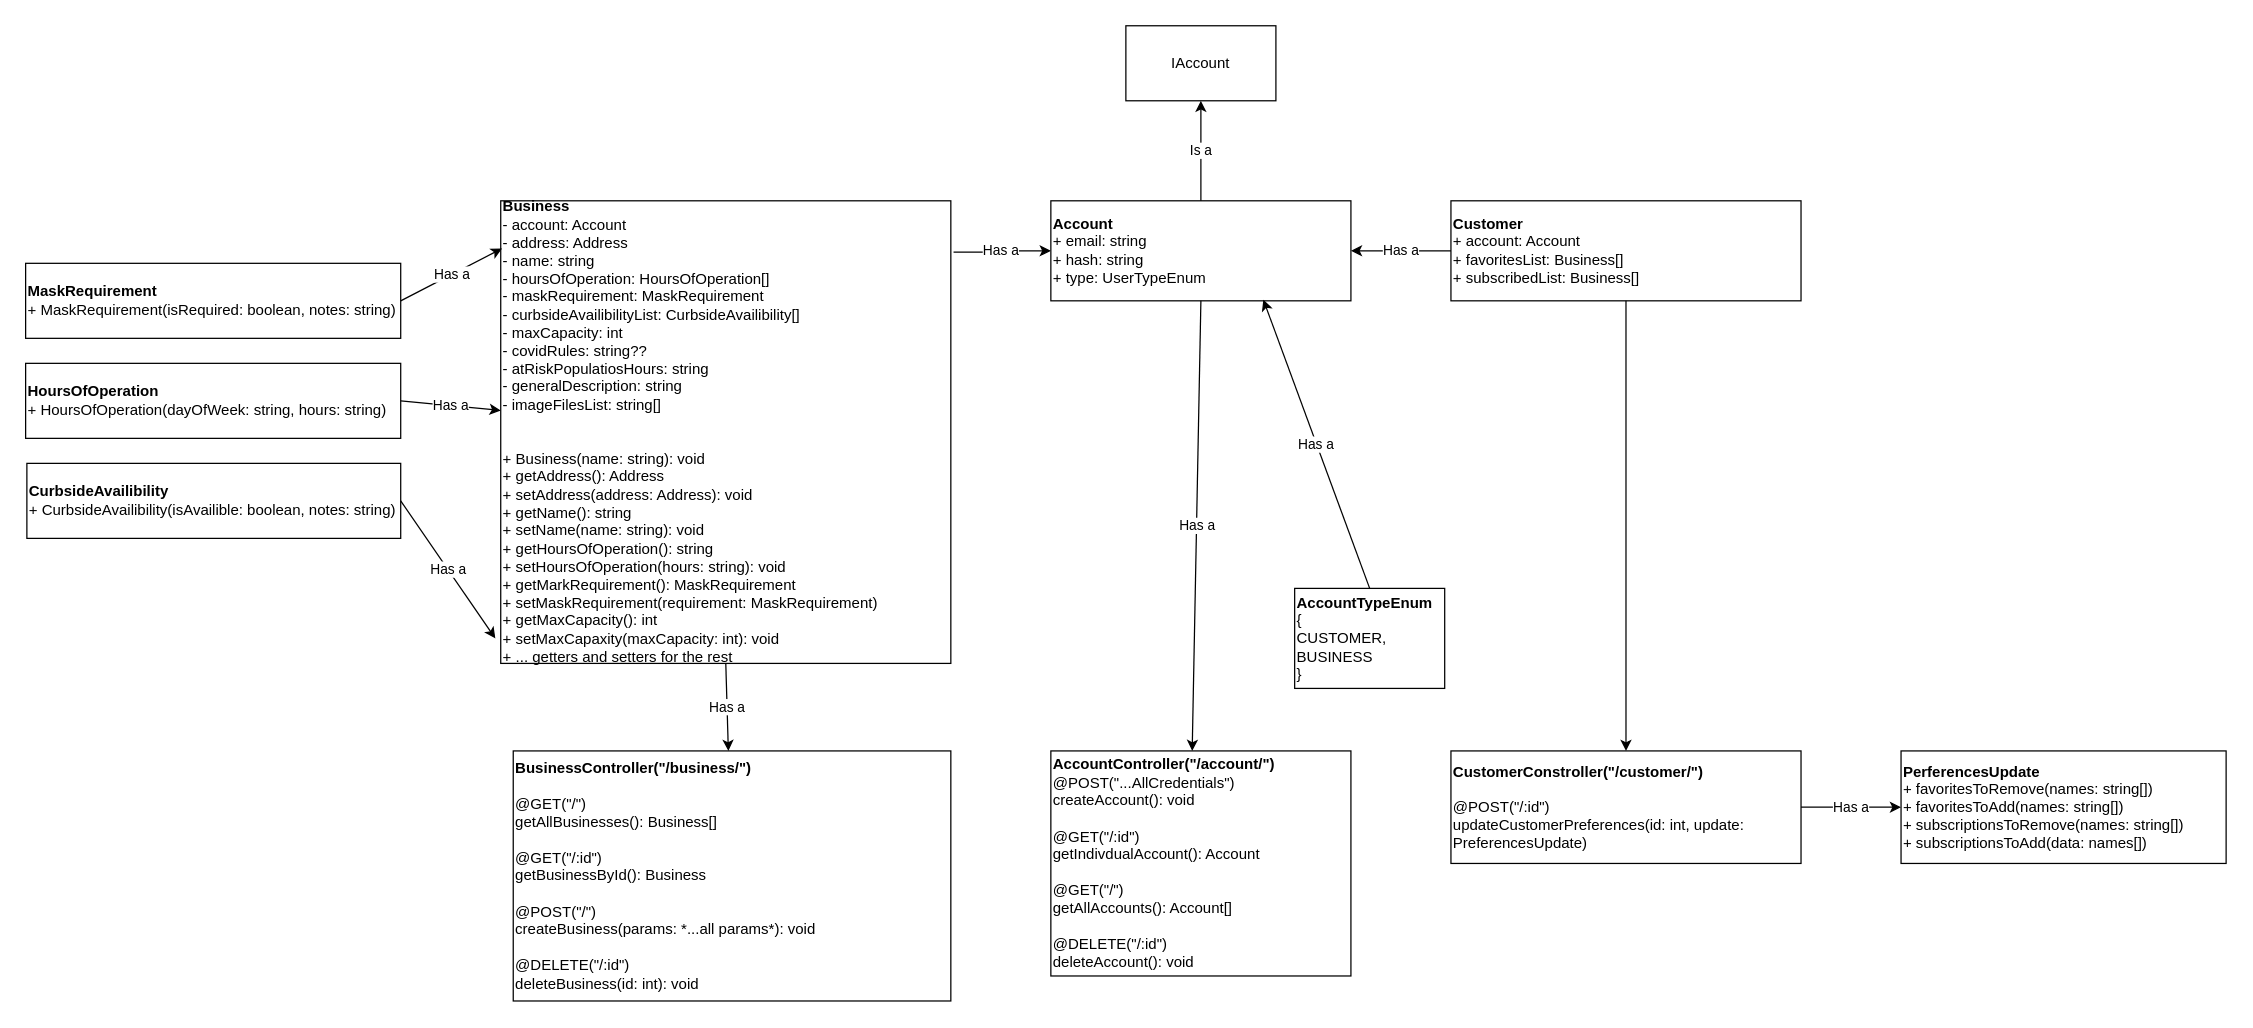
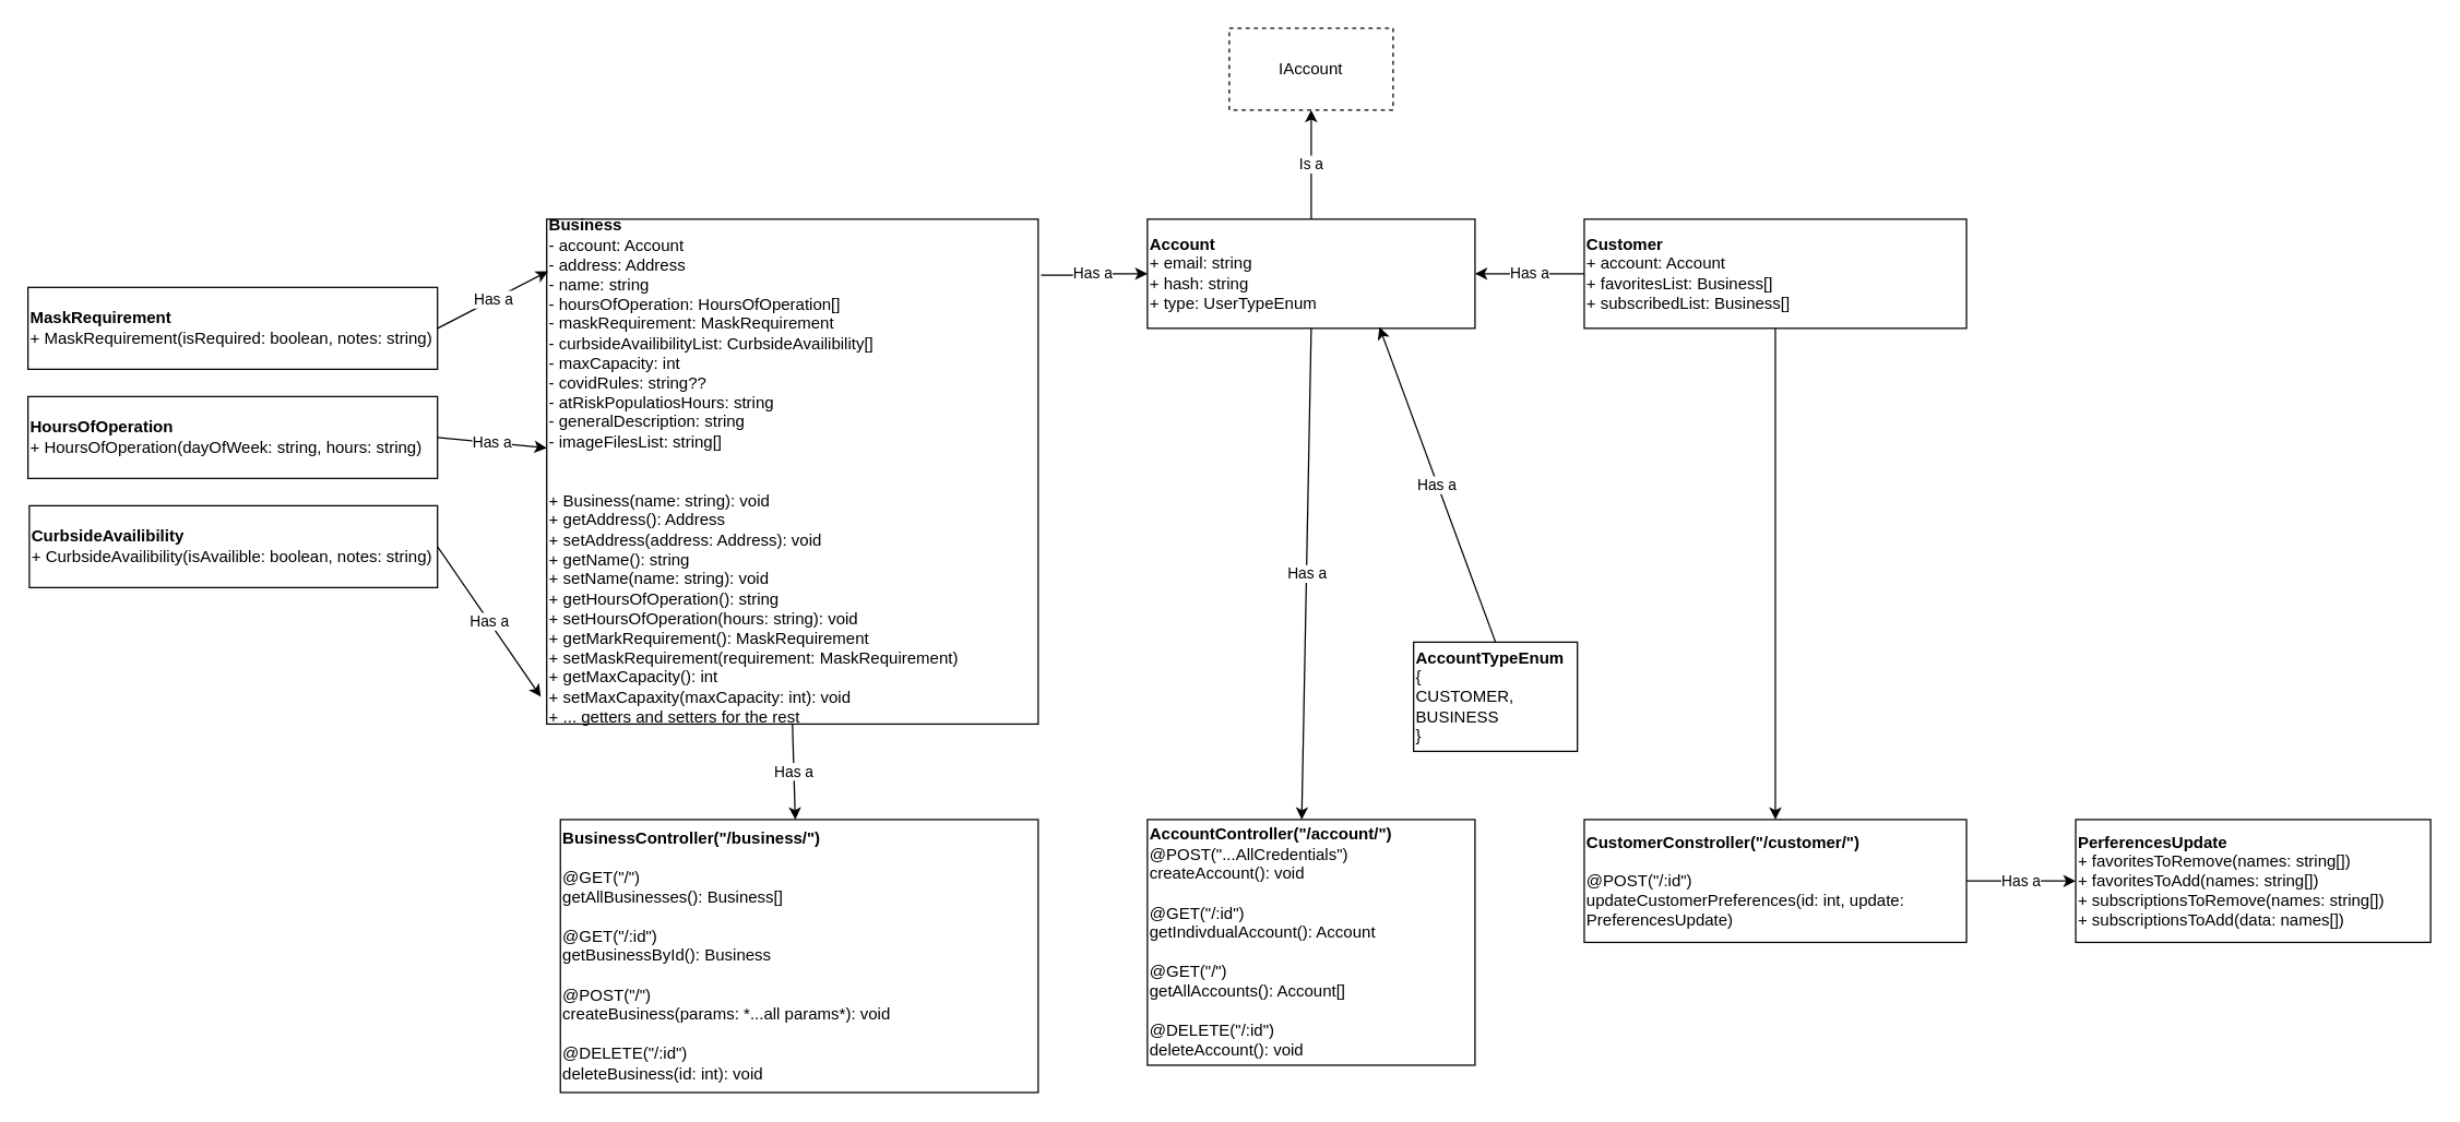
- <mxCell id="2" value="IAccount&lt;br&gt;" style="rounded=0;whiteSpace=wrap;html=1;" parent="1" vertex="1"><mxGeometry x="900" y="20" width="120" height="60" as="geometry" /></mxCell>
+ <mxCell id="2" value="IAccount&lt;br&gt;" style="rounded=0;whiteSpace=wrap;html=1;dashed=1;" parent="1" vertex="1"><mxGeometry x="900" y="20" width="120" height="60" as="geometry" /></mxCell>
